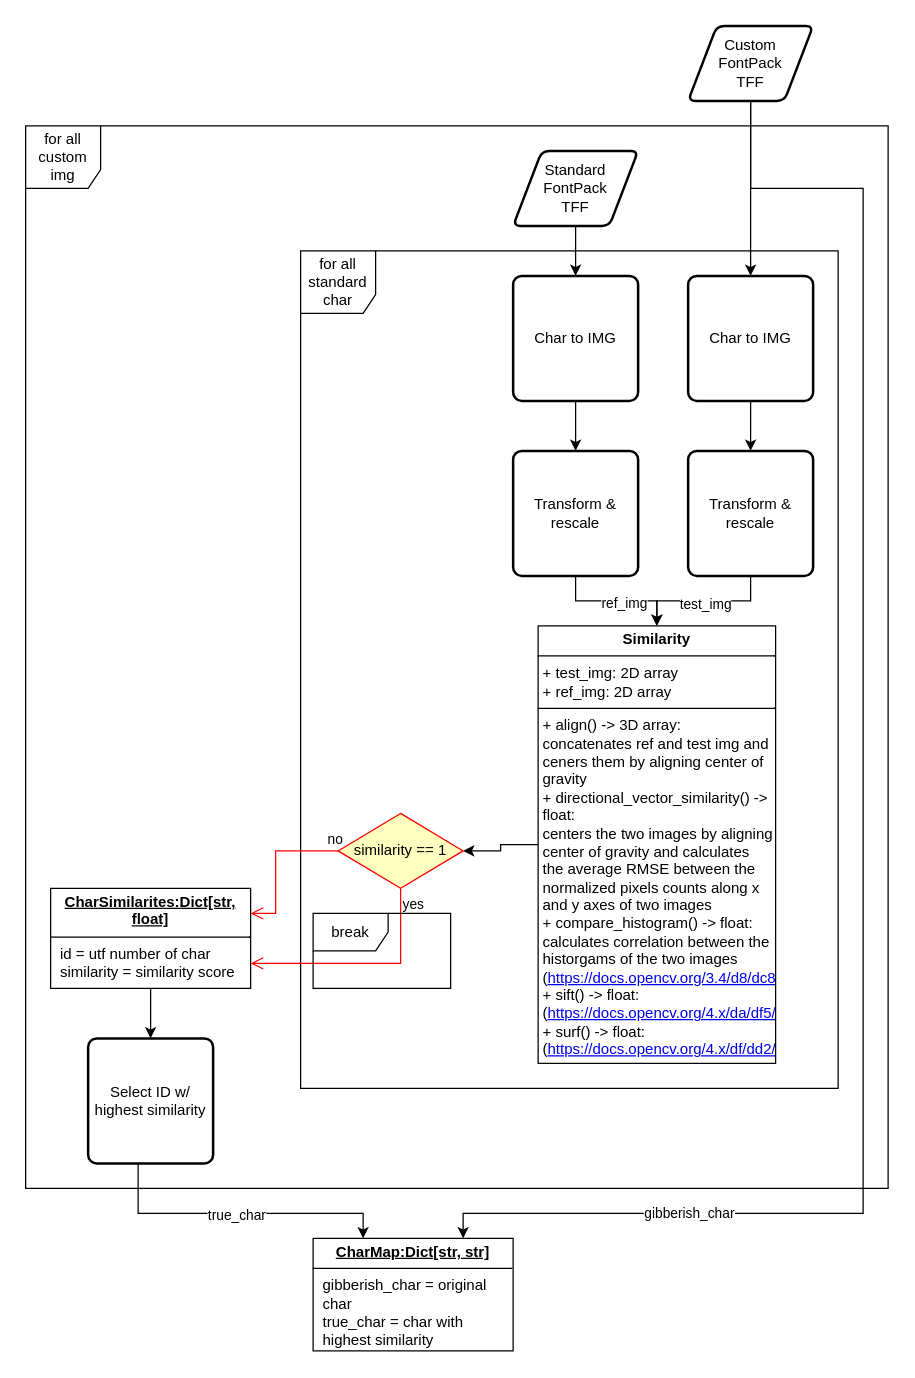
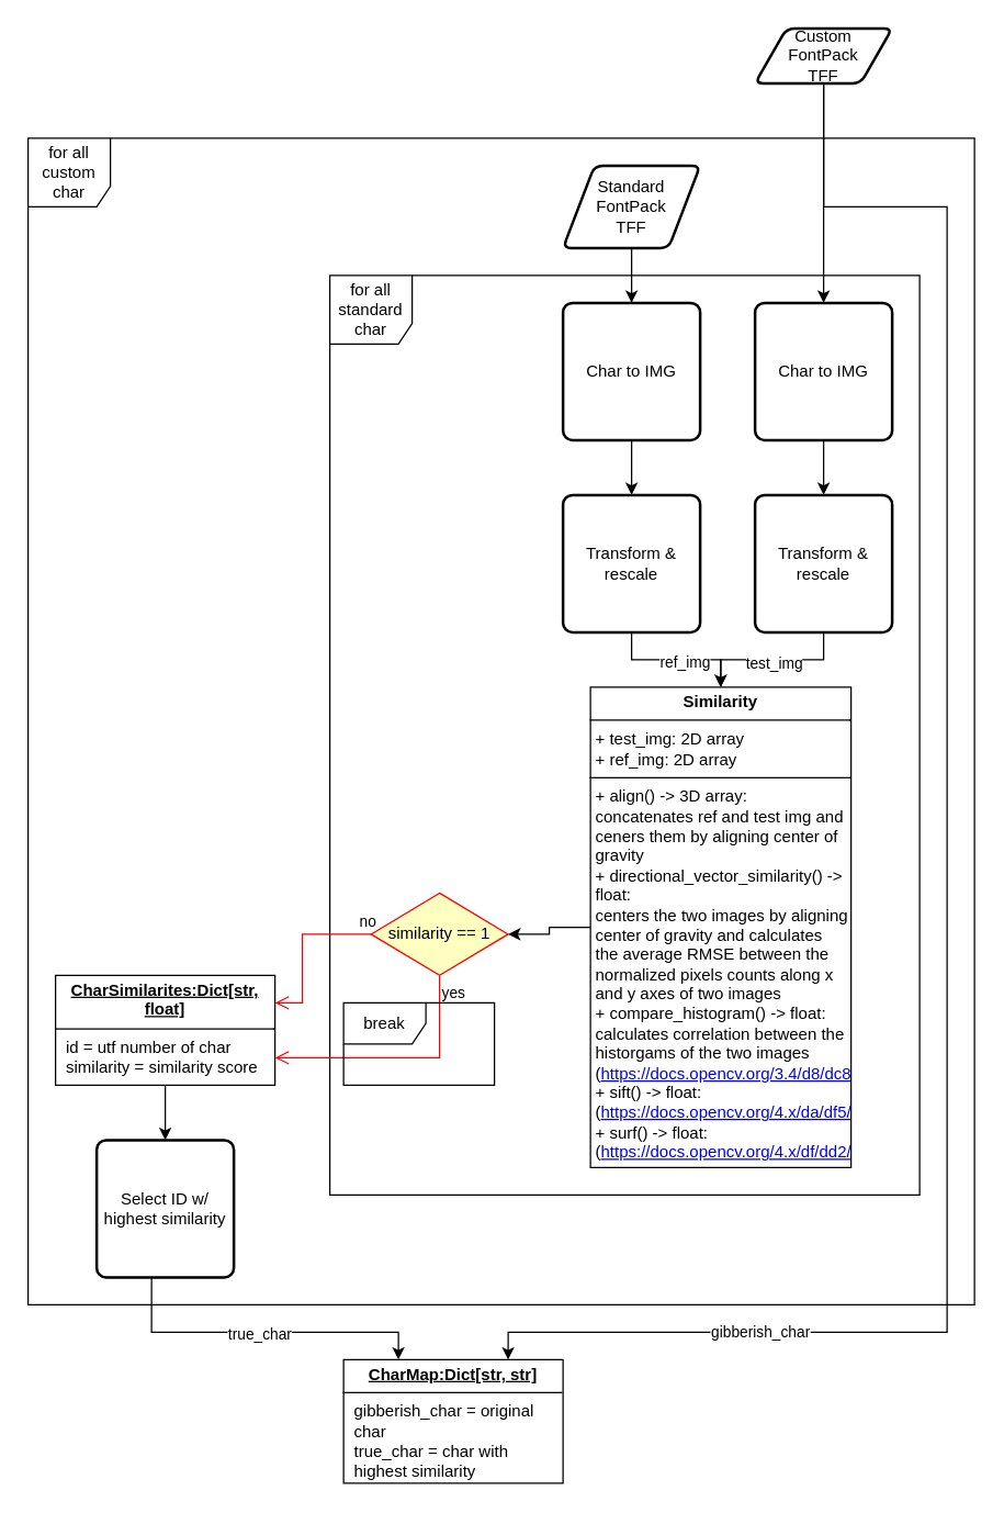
- <mxCell id="4" value="Custom&lt;br&gt;FontPack&lt;br&gt;TFF" style="shape=parallelogram;html=1;strokeWidth=2;perimeter=parallelogramPerimeter;whiteSpace=wrap;rounded=1;arcSize=12;size=0.23;" vertex="1" parent="1"><mxGeometry x="550" width="100" height="60" as="geometry" y="20" /></mxCell>
+ <mxCell id="4" value="Custom&lt;br&gt;FontPack&lt;br&gt;TFF" style="shape=parallelogram;html=1;strokeWidth=2;perimeter=parallelogramPerimeter;whiteSpace=wrap;rounded=1;arcSize=12;size=0.23;" vertex="1" parent="1"><mxGeometry x="550" y="20" width="100" height="40" as="geometry" /></mxCell>
- <mxCell id="30" value="for all custom img" style="shape=umlFrame;whiteSpace=wrap;html=1;pointerEvents=0;width=60;height=50;" vertex="1" parent="1"><mxGeometry x="20" y="100" width="690" height="850" as="geometry" /></mxCell>
+ <mxCell id="30" value="for all custom char" style="shape=umlFrame;whiteSpace=wrap;html=1;pointerEvents=0;width=60;height=50;" vertex="1" parent="1"><mxGeometry x="20" y="100" width="690" height="850" as="geometry" /></mxCell>
